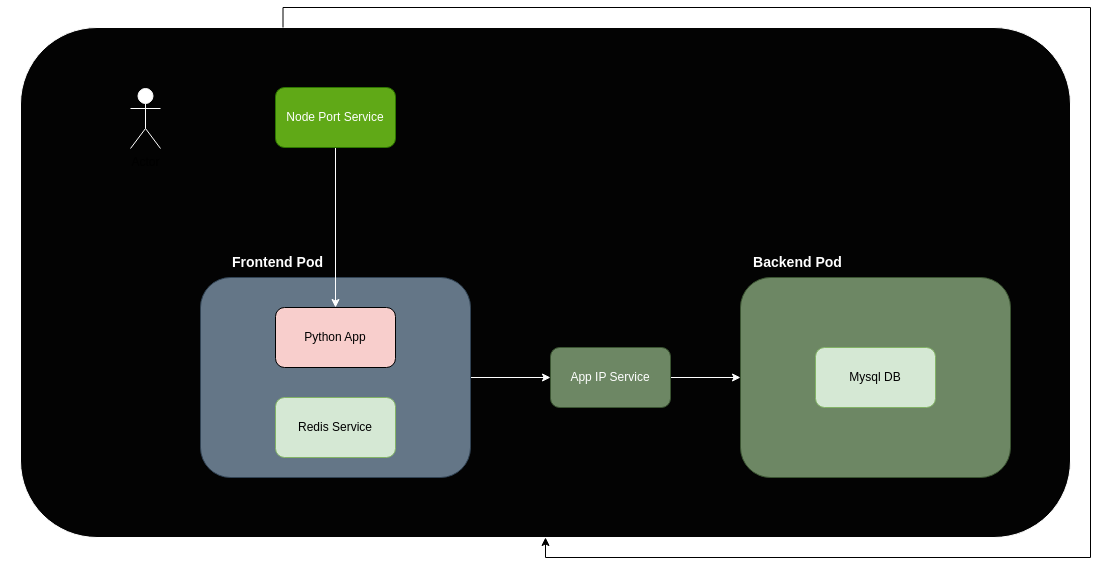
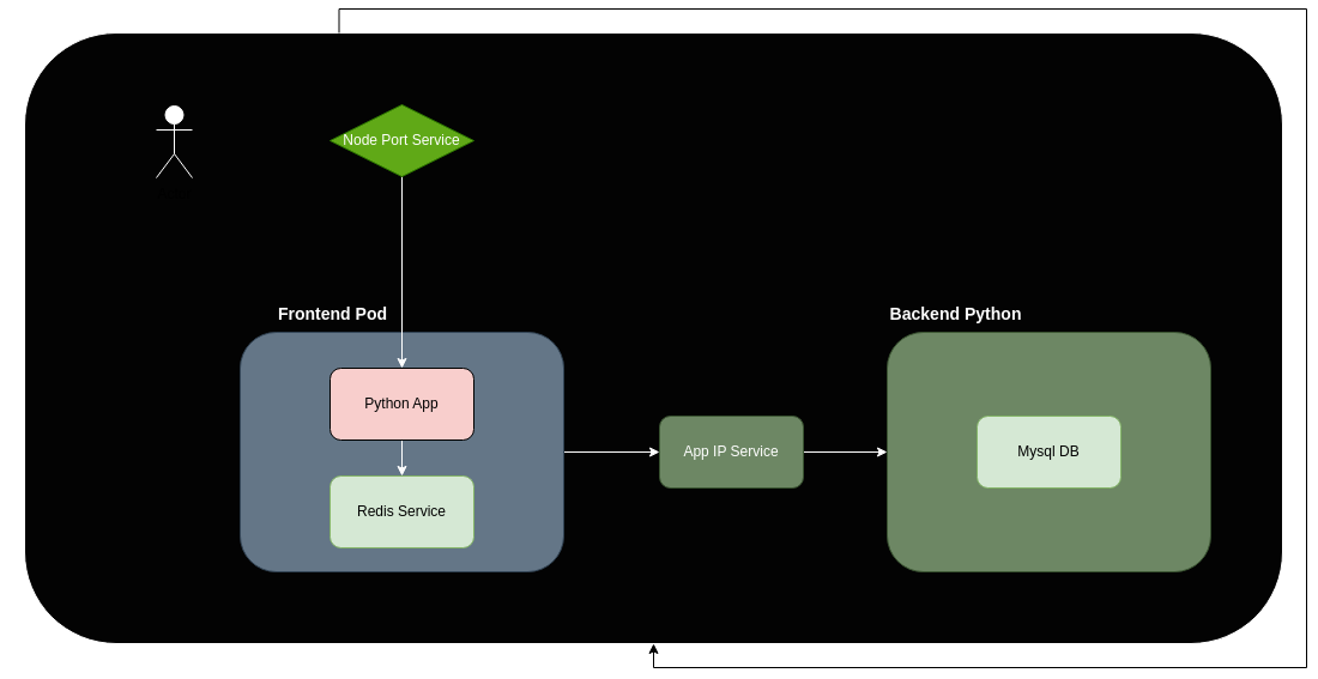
- <mxCell id="9" value="Node Port Service" style="rounded=1;whiteSpace=wrap;html=1;fillColor=#60a917;strokeColor=#2D7600;fontColor=#ffffff;" parent="1" vertex="1"><mxGeometry x="275" y="80" width="120" height="60" as="geometry" /></mxCell>
+ <mxCell id="9" value="Node Port Service" style="rhombus;whiteSpace=wrap;html=1;fillColor=#60a917;strokeColor=#2D7600;fontColor=#ffffff;" parent="1" vertex="1"><mxGeometry x="275" y="80" width="120" height="60" as="geometry" /></mxCell>
- <mxCell id="16" value="&lt;h3&gt;&lt;font color=&quot;#ffffff&quot;&gt;Backend Pod&lt;/font&gt;&lt;/h3&gt;" style="text;html=1;strokeColor=none;fillColor=none;align=center;verticalAlign=middle;whiteSpace=wrap;rounded=0;" parent="1" vertex="1"><mxGeometry x="740" y="240" width="115" height="30" as="geometry" /></mxCell>
+ <mxCell id="16" value="&lt;h3&gt;&lt;font color=&quot;#ffffff&quot;&gt;Backend Python&lt;/font&gt;&lt;/h3&gt;" style="text;html=1;strokeColor=none;fillColor=none;align=center;verticalAlign=middle;whiteSpace=wrap;rounded=0;" parent="1" vertex="1"><mxGeometry x="740" y="240" width="115" height="30" as="geometry" /></mxCell>
+ <mxCell id="5" value="" style="edgeStyle=orthogonalEdgeStyle;rounded=0;orthogonalLoop=1;jettySize=auto;html=1;strokeColor=#FFFFFF;" edge="1" parent="1" source="6" target="7"><mxGeometry relative="1" as="geometry" /></mxCell>
